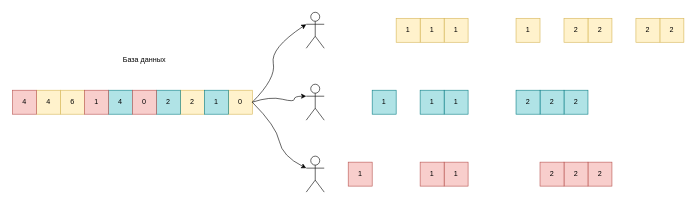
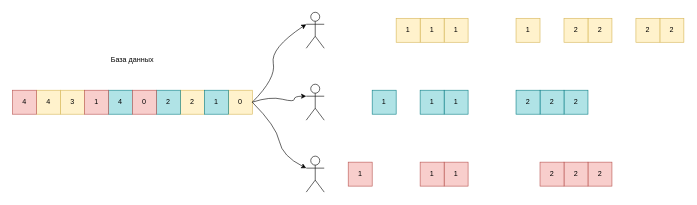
- <mxCell id="28" value="База данных" style="text;html=1;strokeColor=none;fillColor=none;align=center;verticalAlign=middle;whiteSpace=wrap;rounded=0;" parent="1" vertex="1"><mxGeometry x="120" y="90" width="240" height="20" as="geometry" /></mxCell>
+ <mxCell id="28" value="База данных" style="text;html=1;strokeColor=none;fillColor=none;align=center;verticalAlign=middle;whiteSpace=wrap;rounded=0;" parent="1" vertex="1"><mxGeometry x="100" y="90" width="240" height="20" as="geometry" /></mxCell>
- <mxCell id="17" value="6" style="rounded=0;whiteSpace=wrap;html=1;fillColor=#fff2cc;strokeColor=#d6b656;" parent="1" vertex="1"><mxGeometry x="100" y="150" width="40" height="40" as="geometry" /></mxCell>
+ <mxCell id="17" value="3" style="rounded=0;whiteSpace=wrap;html=1;fillColor=#fff2cc;strokeColor=#d6b656;" parent="1" vertex="1"><mxGeometry x="100" y="150" width="40" height="40" as="geometry" /></mxCell>
